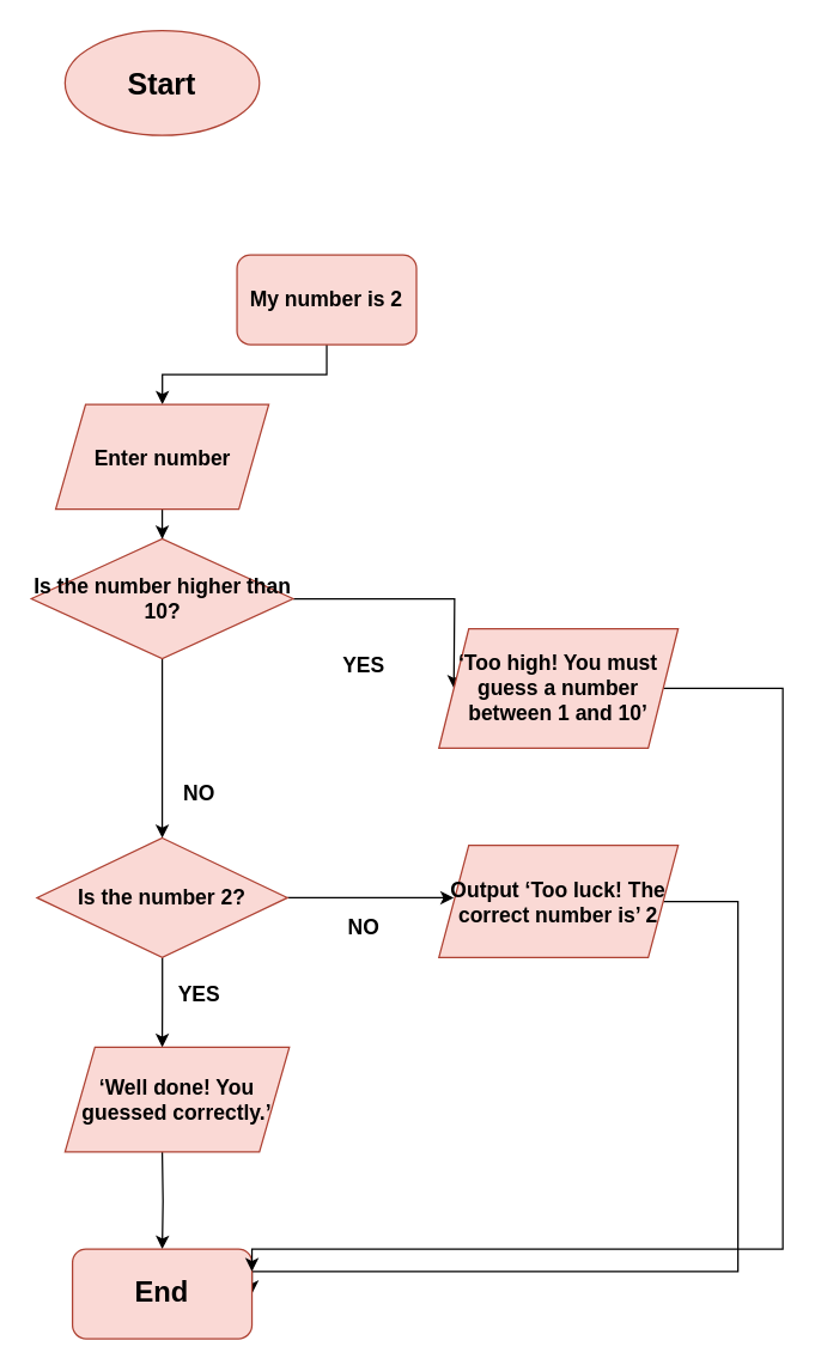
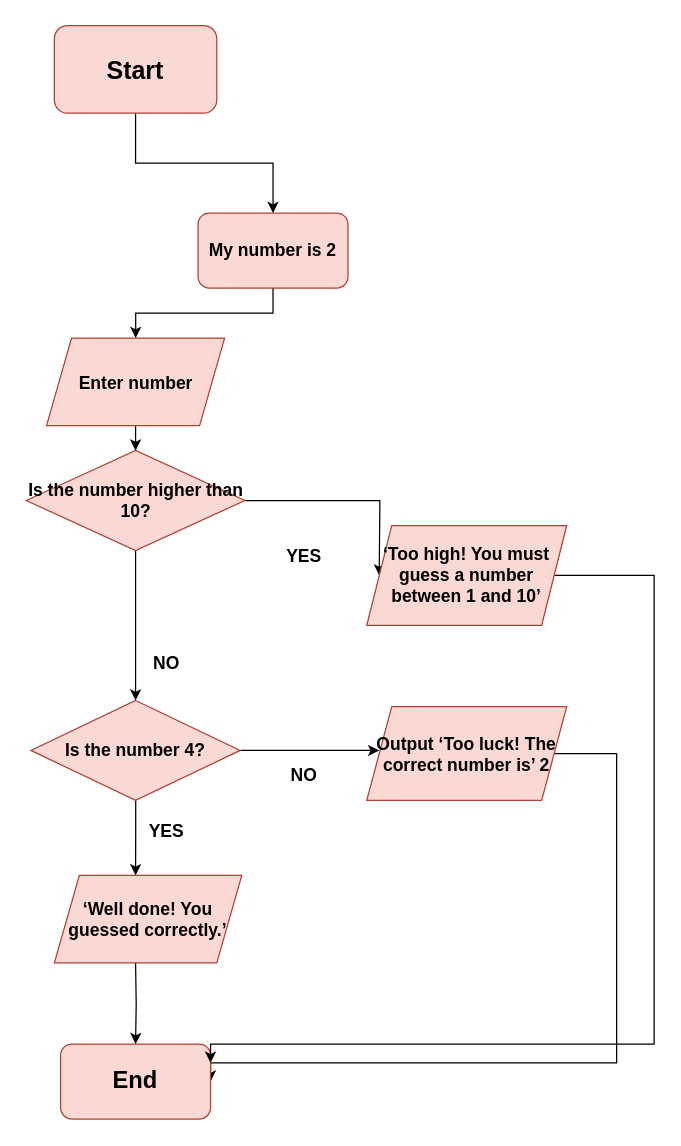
- <mxCell id="5" value="&lt;b style=&quot;font-size: 20px;&quot;&gt;Start&lt;/b&gt;" style="ellipse;whiteSpace=wrap;html=1;fillColor=#fad9d5;strokeColor=#ae4132;" vertex="1" parent="1"><mxGeometry x="43" y="20" width="130" height="70" as="geometry" /></mxCell>
+ <mxCell id="5" value="&lt;b style=&quot;font-size: 20px;&quot;&gt;Start&lt;/b&gt;" style="rounded=1;whiteSpace=wrap;html=1;fillColor=#fad9d5;strokeColor=#ae4132;" vertex="1" parent="1"><mxGeometry x="43" y="20" width="130" height="70" as="geometry" /></mxCell>
+ <mxCell id="4" value="" style="edgeStyle=orthogonalEdgeStyle;rounded=0;orthogonalLoop=1;jettySize=auto;html=1;fontSize=20;" edge="1" parent="1" source="5" target="7"><mxGeometry relative="1" as="geometry" /></mxCell>
- <mxCell id="14" value="&lt;b&gt;Is the number 2?&lt;/b&gt;" style="rhombus;whiteSpace=wrap;html=1;fontSize=14;fillColor=#fad9d5;strokeColor=#ae4132;" vertex="1" parent="1"><mxGeometry x="24.25" y="560" width="167.5" height="80" as="geometry" /></mxCell>
+ <mxCell id="14" value="&lt;b&gt;Is the number 4?&lt;/b&gt;" style="rhombus;whiteSpace=wrap;html=1;fontSize=14;fillColor=#fad9d5;strokeColor=#ae4132;" vertex="1" parent="1"><mxGeometry x="24.25" y="560" width="167.5" height="80" as="geometry" /></mxCell>
